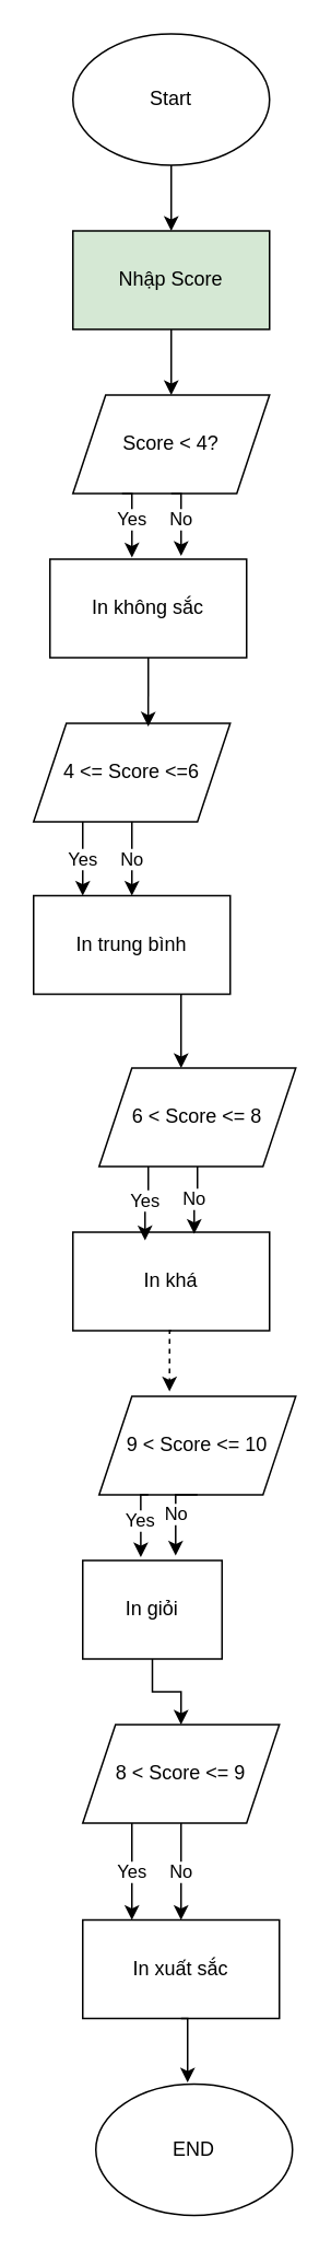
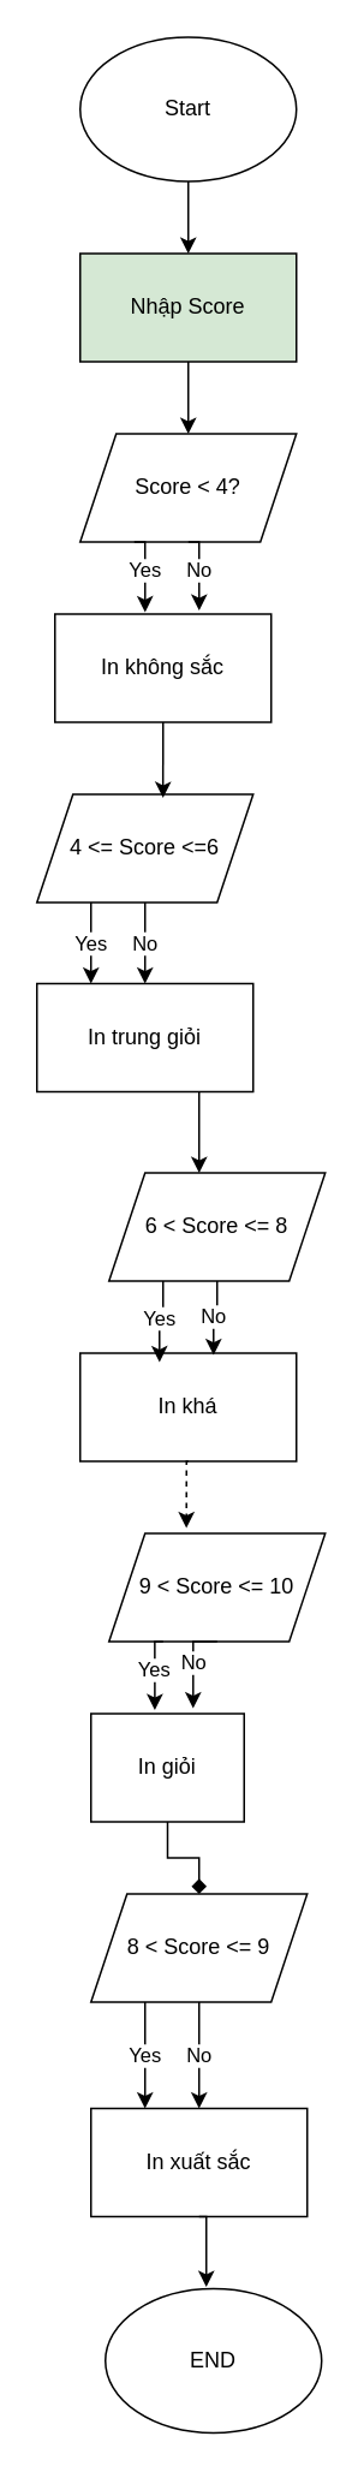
- <mxCell id="15" value="In trung bình" style="rounded=0;whiteSpace=wrap;html=1;" vertex="1" parent="1"><mxGeometry x="20" y="545" width="120" height="60" as="geometry" /></mxCell>
+ <mxCell id="15" value="In trung giỏi" style="rounded=0;whiteSpace=wrap;html=1;" vertex="1" parent="1"><mxGeometry x="20" y="545" width="120" height="60" as="geometry" /></mxCell>
- <mxCell id="17" style="edgeStyle=orthogonalEdgeStyle;rounded=0;orthogonalLoop=1;jettySize=auto;html=1;exitX=0.5;exitY=1;exitDx=0;exitDy=0;entryX=0.5;entryY=0;entryDx=0;entryDy=0;" edge="1" parent="1" source="18" target="13"><mxGeometry relative="1" as="geometry" /></mxCell>
+ <mxCell id="17" style="edgeStyle=orthogonalEdgeStyle;rounded=0;orthogonalLoop=1;jettySize=auto;html=1;exitX=0.5;exitY=1;exitDx=0;exitDy=0;entryX=0.5;entryY=0;entryDx=0;entryDy=0;endArrow=diamond;" edge="1" parent="1" source="18" target="13"><mxGeometry relative="1" as="geometry" /></mxCell>
